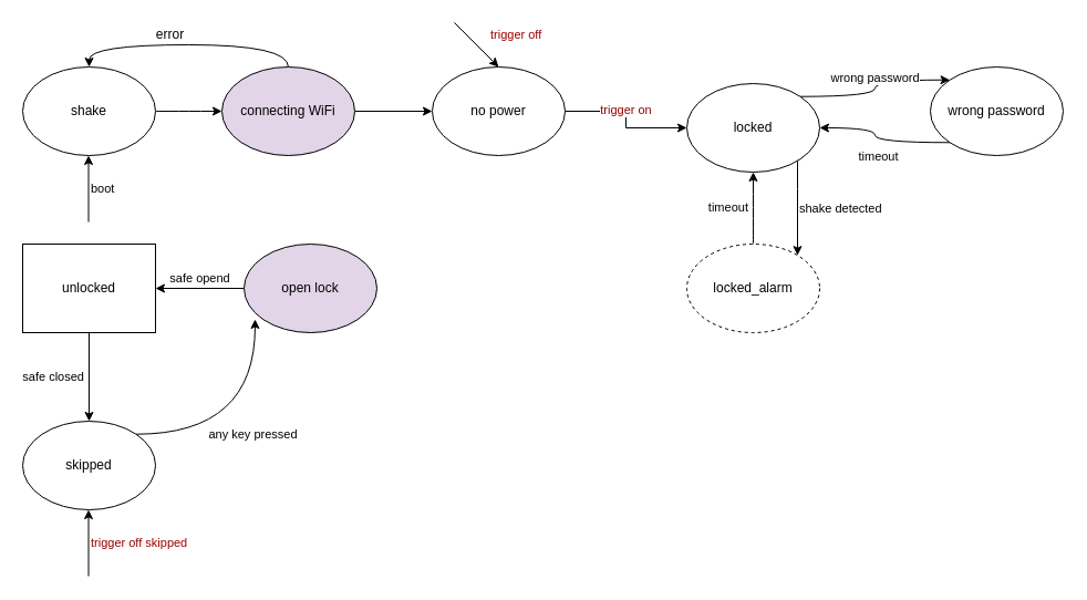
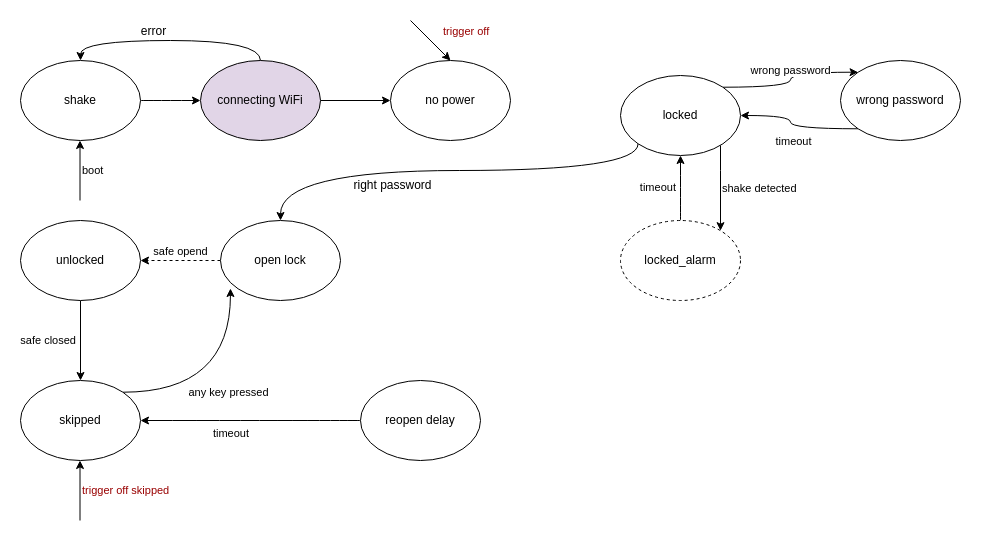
- <mxCell id="8" value="trigger on" style="edgeStyle=orthogonalEdgeStyle;rounded=0;orthogonalLoop=1;jettySize=auto;html=1;labelPosition=center;verticalLabelPosition=top;align=center;verticalAlign=bottom;fontColor=#990000;" edge="1" parent="1" source="9" target="14"><mxGeometry relative="1" as="geometry" /></mxCell>
+ <mxCell id="11" style="edgeStyle=orthogonalEdgeStyle;curved=1;orthogonalLoop=1;jettySize=auto;html=1;exitX=0;exitY=1;exitDx=0;exitDy=0;entryX=0.5;entryY=0;entryDx=0;entryDy=0;" edge="1" parent="1" source="14" target="20"><mxGeometry relative="1" as="geometry"><Array as="points"><mxPoint x="638" y="170" /><mxPoint x="280" y="170" /></Array></mxGeometry></mxCell>
+ <mxCell id="12" value="right password" style="text;html=1;align=center;verticalAlign=top;resizable=0;points=[];labelBackgroundColor=#ffffff;labelPosition=center;verticalLabelPosition=bottom;" vertex="1" connectable="0" parent="11"><mxGeometry x="0.257" y="1" relative="1" as="geometry"><mxPoint as="offset" /></mxGeometry></mxCell>
- <mxCell id="22" value="unlocked" style="whiteSpace=wrap;html=1;rounded=0;" vertex="1" parent="1"><mxGeometry x="20" y="220" width="120" height="80" as="geometry" /></mxCell>
+ <mxCell id="22" value="unlocked" style="ellipse;whiteSpace=wrap;html=1;" vertex="1" parent="1"><mxGeometry x="20" y="220" width="120" height="80" as="geometry" /></mxCell>
- <mxCell id="19" value="safe opend" style="edgeStyle=orthogonalEdgeStyle;rounded=0;orthogonalLoop=1;jettySize=auto;html=1;labelPosition=center;verticalLabelPosition=top;align=center;verticalAlign=bottom;" edge="1" parent="1" source="20" target="22"><mxGeometry relative="1" as="geometry" /></mxCell>
+ <mxCell id="19" value="safe opend" style="edgeStyle=orthogonalEdgeStyle;rounded=0;orthogonalLoop=1;jettySize=auto;html=1;labelPosition=center;verticalLabelPosition=top;align=center;verticalAlign=bottom;dashed=1;" edge="1" parent="1" source="20" target="22"><mxGeometry relative="1" as="geometry" /></mxCell>
- <mxCell id="20" value="open lock" style="ellipse;whiteSpace=wrap;html=1;fillColor=#e1d5e7;" vertex="1" parent="1"><mxGeometry x="220" y="220" width="120" height="80" as="geometry" /></mxCell>
+ <mxCell id="20" value="open lock" style="ellipse;whiteSpace=wrap;html=1;" vertex="1" parent="1"><mxGeometry x="220" y="220" width="120" height="80" as="geometry" /></mxCell>
+ <mxCell id="25" value="timeout" style="edgeStyle=orthogonalEdgeStyle;curved=1;orthogonalLoop=1;jettySize=auto;html=1;exitX=0;exitY=0.5;exitDx=0;exitDy=0;entryX=1;entryY=0.5;entryDx=0;entryDy=0;labelPosition=left;verticalLabelPosition=bottom;align=right;verticalAlign=top;" edge="1" parent="1" source="26" target="24"><mxGeometry relative="1" as="geometry" /></mxCell>
+ <mxCell id="26" value="reopen delay" style="ellipse;whiteSpace=wrap;html=1;" vertex="1" parent="1"><mxGeometry x="360" y="380" width="120" height="80" as="geometry" /></mxCell>
